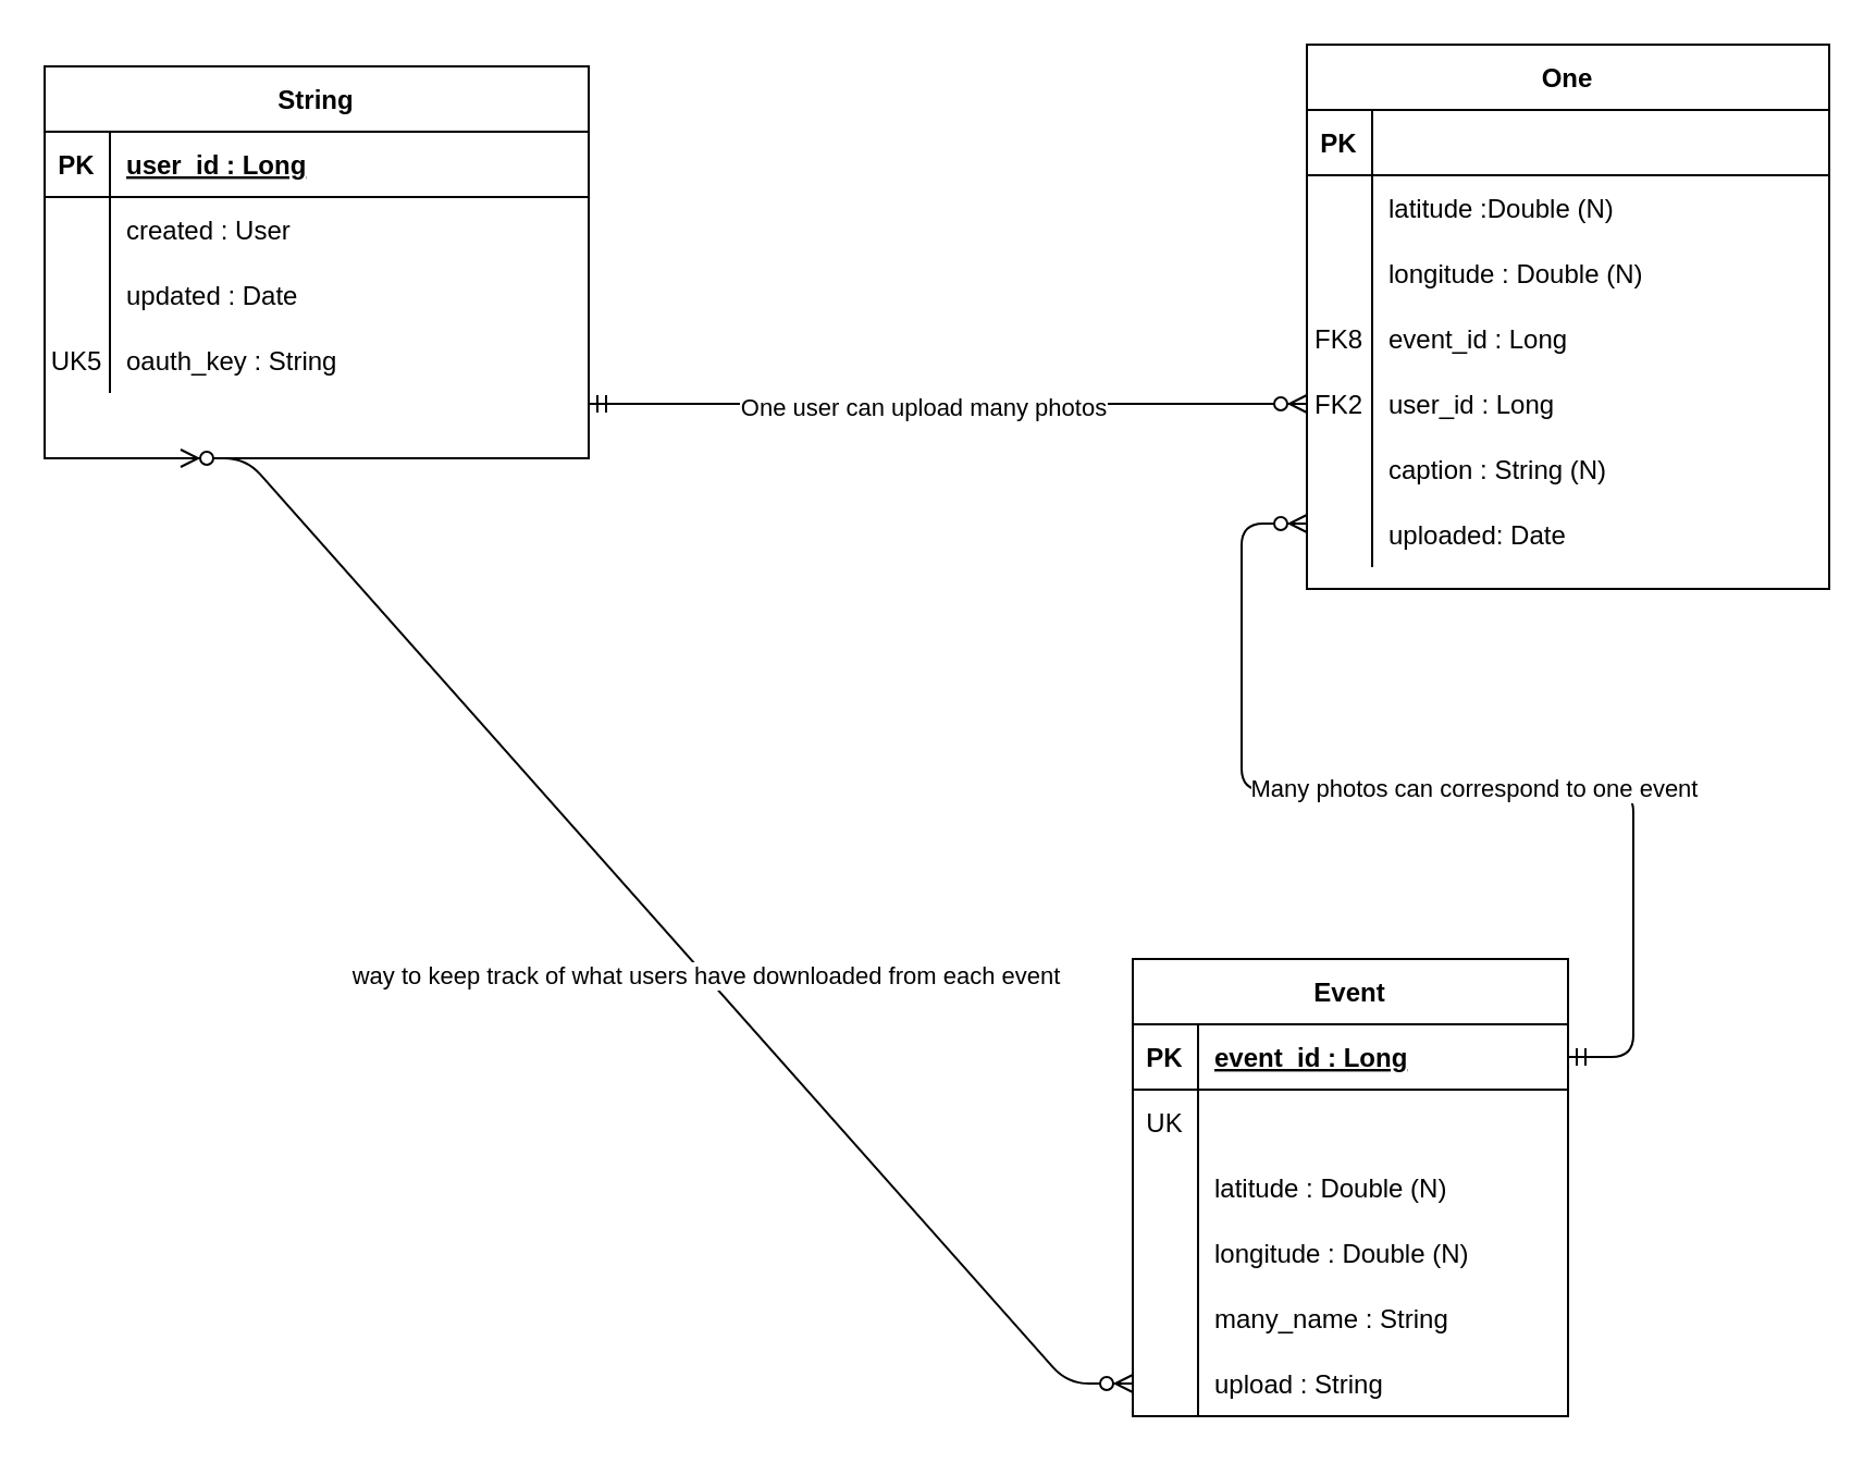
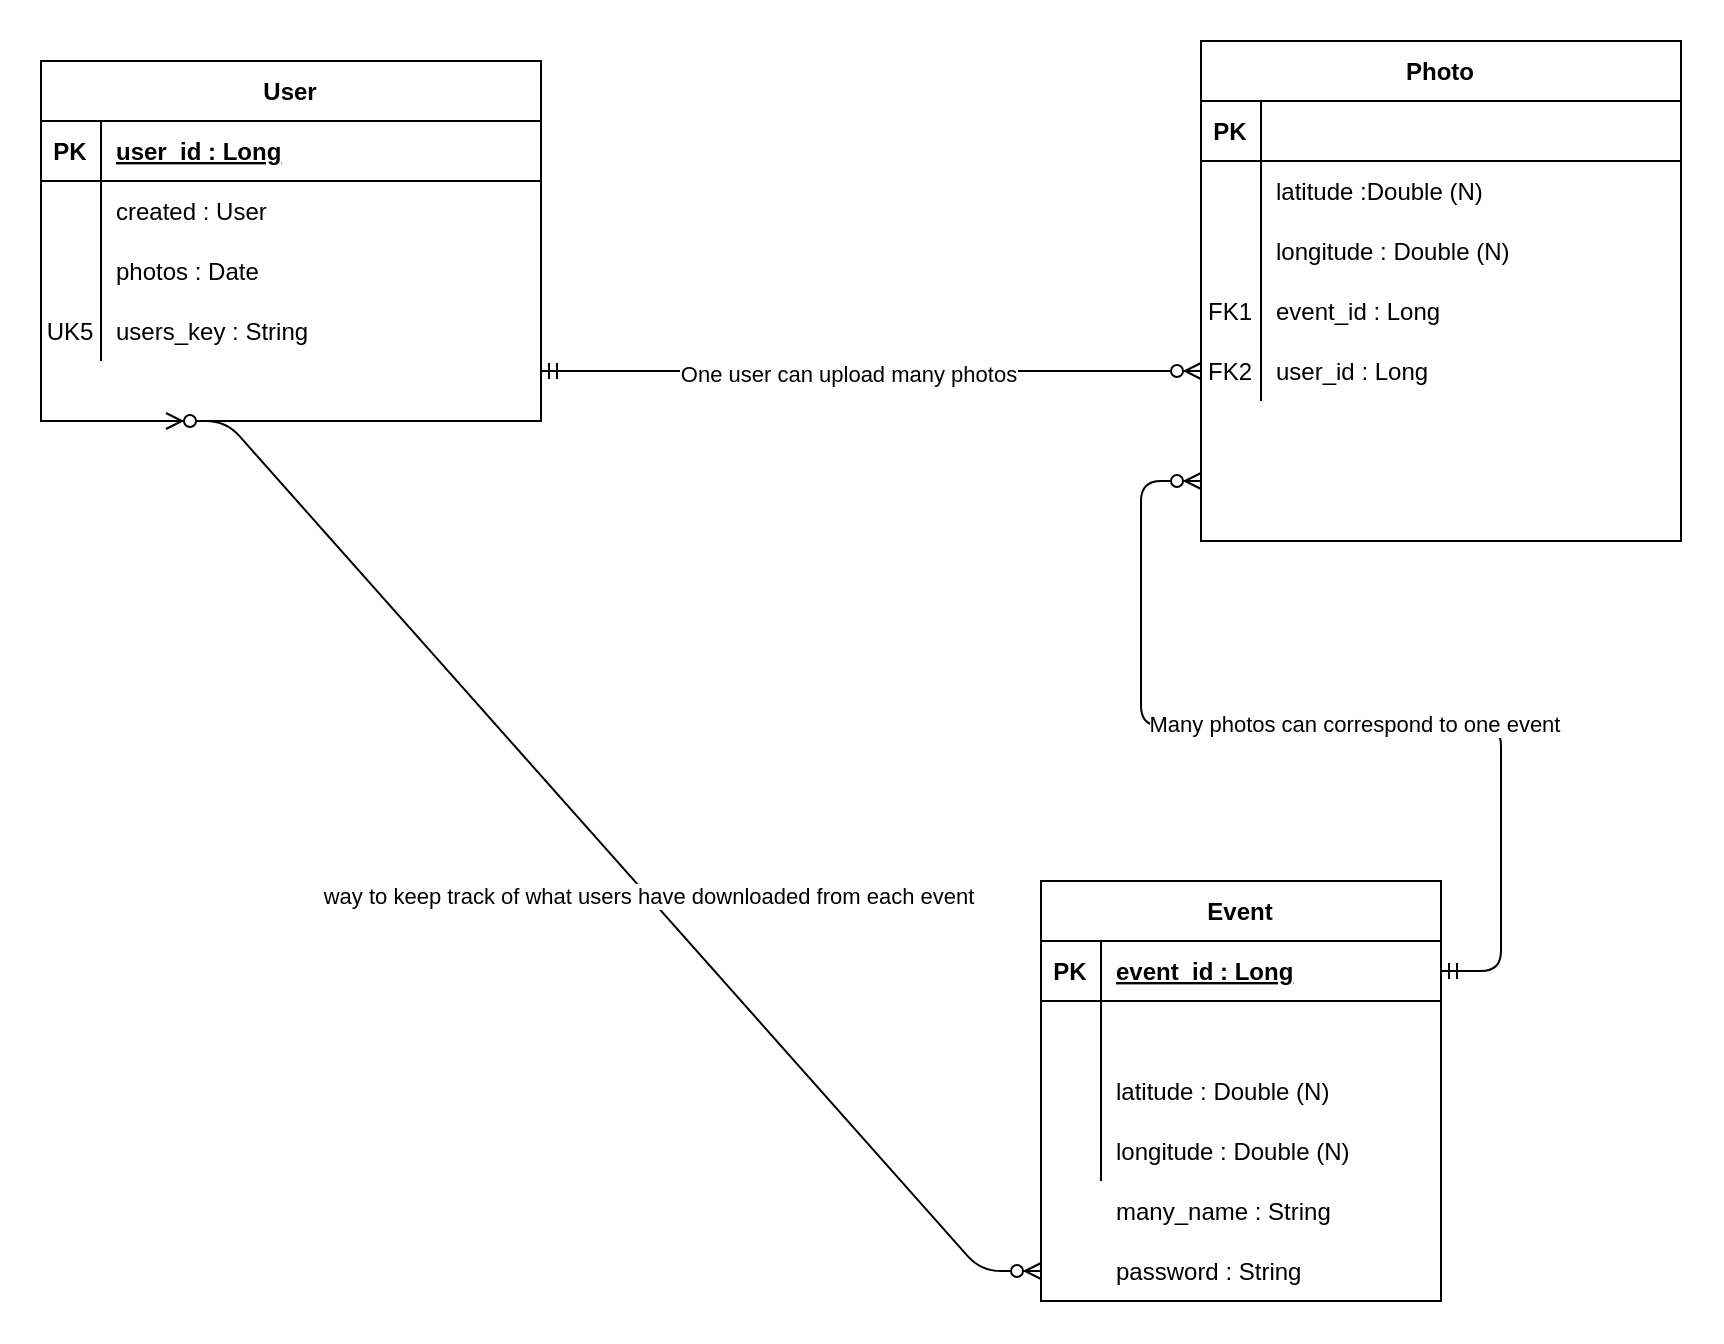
- <mxCell id="20" value="One" style="shape=table;startSize=30;container=1;collapsible=1;childLayout=tableLayout;fixedRows=1;rowLines=0;fontStyle=1;align=center;resizeLast=1;" parent="1" vertex="1"><mxGeometry x="600" y="20" width="240" height="250" as="geometry" /></mxCell>
+ <mxCell id="20" value="Photo" style="shape=table;startSize=30;container=1;collapsible=1;childLayout=tableLayout;fixedRows=1;rowLines=0;fontStyle=1;align=center;resizeLast=1;" parent="1" vertex="1"><mxGeometry x="600" y="20" width="240" height="250" as="geometry" /></mxCell>
- <mxCell id="5" value="String" style="shape=table;startSize=30;container=1;collapsible=1;childLayout=tableLayout;fixedRows=1;rowLines=0;fontStyle=1;align=center;resizeLast=1;" parent="4" vertex="1"><mxGeometry width="250" height="180" as="geometry" /></mxCell>
+ <mxCell id="5" value="User" style="shape=table;startSize=30;container=1;collapsible=1;childLayout=tableLayout;fixedRows=1;rowLines=0;fontStyle=1;align=center;resizeLast=1;" parent="4" vertex="1"><mxGeometry width="250" height="180" as="geometry" /></mxCell>
- <mxCell id="14" value="updated : Date" style="shape=partialRectangle;overflow=hidden;connectable=0;fillColor=none;top=0;left=0;bottom=0;right=0;align=left;spacingLeft=6;" parent="12" vertex="1"><mxGeometry x="30" width="220" height="30" as="geometry" /></mxCell>
+ <mxCell id="14" value="photos : Date" style="shape=partialRectangle;overflow=hidden;connectable=0;fillColor=none;top=0;left=0;bottom=0;right=0;align=left;spacingLeft=6;" parent="12" vertex="1"><mxGeometry x="30" width="220" height="30" as="geometry" /></mxCell>
- <mxCell id="30" value="FK8" style="shape=partialRectangle;connectable=0;fillColor=none;top=0;left=0;bottom=0;right=0;editable=1;overflow=hidden;" parent="29" vertex="1"><mxGeometry width="30" height="30" as="geometry" /></mxCell>
+ <mxCell id="30" value="FK1" style="shape=partialRectangle;connectable=0;fillColor=none;top=0;left=0;bottom=0;right=0;editable=1;overflow=hidden;" parent="29" vertex="1"><mxGeometry width="30" height="30" as="geometry" /></mxCell>
- <mxCell id="17" value="oauth_key : String" style="shape=partialRectangle;overflow=hidden;connectable=0;fillColor=none;top=0;left=0;bottom=0;right=0;align=left;spacingLeft=6;" parent="15" vertex="1"><mxGeometry x="30" width="220" height="30" as="geometry" /></mxCell>
+ <mxCell id="17" value="users_key : String" style="shape=partialRectangle;overflow=hidden;connectable=0;fillColor=none;top=0;left=0;bottom=0;right=0;align=left;spacingLeft=6;" parent="15" vertex="1"><mxGeometry x="30" width="220" height="30" as="geometry" /></mxCell>
- <mxCell id="37" value="caption : String (N)" style="shape=partialRectangle;connectable=0;fillColor=none;top=0;left=0;bottom=0;right=0;align=left;spacingLeft=6;overflow=hidden;" parent="35" vertex="1"><mxGeometry x="30" width="210" height="30" as="geometry" /></mxCell>
- <mxCell id="40" value="uploaded: Date" style="shape=partialRectangle;connectable=0;fillColor=none;top=0;left=0;bottom=0;right=0;align=left;spacingLeft=6;overflow=hidden;" vertex="1" parent="38"><mxGeometry x="30" width="210" height="30" as="geometry" /></mxCell>
- <mxCell id="48" value="UK" style="shape=partialRectangle;connectable=0;fillColor=none;top=0;left=0;bottom=0;right=0;editable=1;overflow=hidden;" parent="47" vertex="1"><mxGeometry width="30" height="30" as="geometry" /></mxCell>
- <mxCell id="60" value="upload : String" style="shape=partialRectangle;connectable=0;fillColor=none;top=0;left=0;bottom=0;right=0;align=left;spacingLeft=6;overflow=hidden;" parent="58" vertex="1"><mxGeometry x="30" width="170" height="30" as="geometry" /></mxCell>
+ <mxCell id="60" value="password : String" style="shape=partialRectangle;connectable=0;fillColor=none;top=0;left=0;bottom=0;right=0;align=left;spacingLeft=6;overflow=hidden;" parent="58" vertex="1"><mxGeometry x="30" width="170" height="30" as="geometry" /></mxCell>
